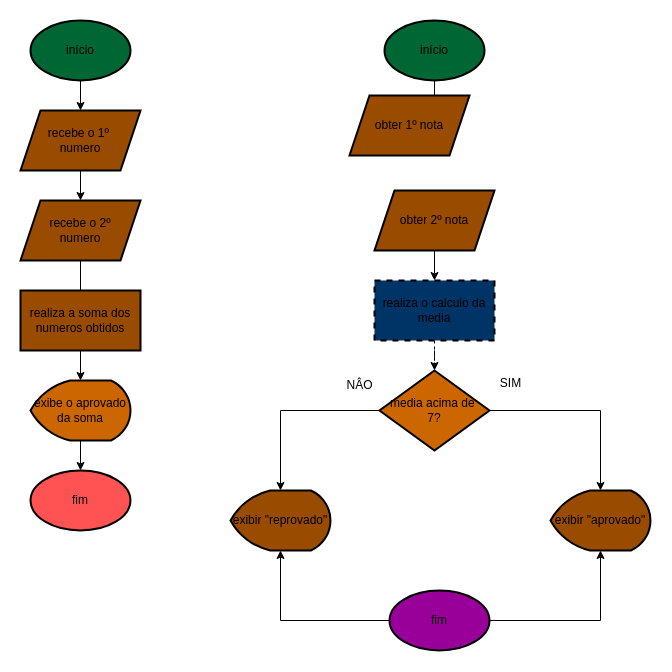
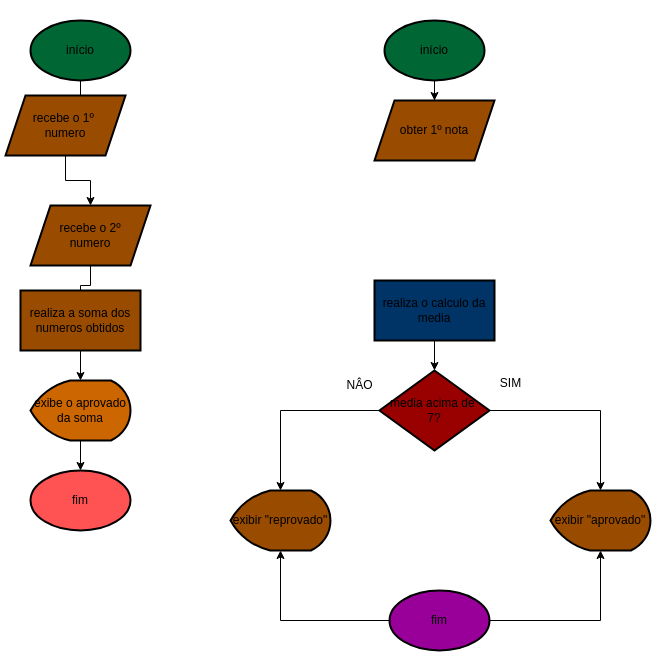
- <mxCell id="15" value="obter 1º nota" style="shape=parallelogram;perimeter=parallelogramPerimeter;whiteSpace=wrap;html=1;fixedSize=1;fillColor=#994C00;strokeColor=#000000;strokeWidth=2;" vertex="1" parent="1"><mxGeometry x="349" y="95" width="120" height="60" as="geometry" /></mxCell>
+ <mxCell id="15" value="obter 1º nota" style="shape=parallelogram;perimeter=parallelogramPerimeter;whiteSpace=wrap;html=1;fixedSize=1;fillColor=#994C00;strokeColor=#000000;strokeWidth=2;" vertex="1" parent="1"><mxGeometry x="374" y="100" width="120" height="60" as="geometry" /></mxCell>
- <mxCell id="5" value="recebe o 1º&amp;nbsp;&lt;br&gt;numero" style="shape=parallelogram;perimeter=parallelogramPerimeter;whiteSpace=wrap;html=1;fixedSize=1;fillColor=#994C00;strokeWidth=2;" vertex="1" parent="1"><mxGeometry x="20" y="110" width="120" height="60" as="geometry" /></mxCell>
+ <mxCell id="5" value="recebe o 1º&amp;nbsp;&lt;br&gt;numero" style="shape=parallelogram;perimeter=parallelogramPerimeter;whiteSpace=wrap;html=1;fixedSize=1;fillColor=#994C00;strokeWidth=2;" vertex="1" parent="1"><mxGeometry x="5" y="95" width="120" height="60" as="geometry" /></mxCell>
- <mxCell id="17" value="obter 2º nota" style="shape=parallelogram;perimeter=parallelogramPerimeter;whiteSpace=wrap;html=1;fixedSize=1;fillColor=#994C00;strokeColor=#000000;strokeWidth=2;" vertex="1" parent="1"><mxGeometry x="374" y="190" width="120" height="60" as="geometry" /></mxCell>
- <mxCell id="7" value="recebe o 2º&lt;br&gt;numero" style="shape=parallelogram;perimeter=parallelogramPerimeter;whiteSpace=wrap;html=1;fixedSize=1;fillColor=#994C00;strokeWidth=2;" vertex="1" parent="1"><mxGeometry x="20" y="200" width="120" height="60" as="geometry" /></mxCell>
+ <mxCell id="7" value="recebe o 2º&lt;br&gt;numero" style="shape=parallelogram;perimeter=parallelogramPerimeter;whiteSpace=wrap;html=1;fixedSize=1;fillColor=#994C00;strokeWidth=2;" vertex="1" parent="1"><mxGeometry x="30" y="205" width="120" height="60" as="geometry" /></mxCell>
- <mxCell id="16" value="" style="edgeStyle=orthogonalEdgeStyle;rounded=0;orthogonalLoop=1;jettySize=auto;html=1;" edge="1" parent="1" source="17" target="19"><mxGeometry relative="1" as="geometry" /></mxCell>
- <mxCell id="19" value="realiza o calculo da&lt;br&gt;media" style="whiteSpace=wrap;html=1;fillColor=#003366;strokeColor=#000000;strokeWidth=2;dashed=1;" vertex="1" parent="1"><mxGeometry x="374" y="280" width="120" height="60" as="geometry" /></mxCell>
+ <mxCell id="19" value="realiza o calculo da&lt;br&gt;media" style="whiteSpace=wrap;html=1;fillColor=#003366;strokeColor=#000000;strokeWidth=2;" vertex="1" parent="1"><mxGeometry x="374" y="280" width="120" height="60" as="geometry" /></mxCell>
- <mxCell id="18" value="" style="edgeStyle=orthogonalEdgeStyle;rounded=0;orthogonalLoop=1;jettySize=auto;html=1;dashed=1;" edge="1" parent="1" source="19" target="22"><mxGeometry relative="1" as="geometry" /></mxCell>
+ <mxCell id="18" value="" style="edgeStyle=orthogonalEdgeStyle;rounded=0;orthogonalLoop=1;jettySize=auto;html=1;" edge="1" parent="1" source="19" target="22"><mxGeometry relative="1" as="geometry" /></mxCell>
- <mxCell id="22" value="media acima de&amp;nbsp;&lt;br&gt;7?" style="rhombus;whiteSpace=wrap;html=1;fillColor=#cc6600;strokeColor=#000000;strokeWidth=2;" vertex="1" parent="1"><mxGeometry x="379" y="370" width="110" height="80" as="geometry" /></mxCell>
+ <mxCell id="22" value="media acima de&amp;nbsp;&lt;br&gt;7?" style="rhombus;whiteSpace=wrap;html=1;fillColor=#990000;strokeColor=#000000;strokeWidth=2;" vertex="1" parent="1"><mxGeometry x="379" y="370" width="110" height="80" as="geometry" /></mxCell>
